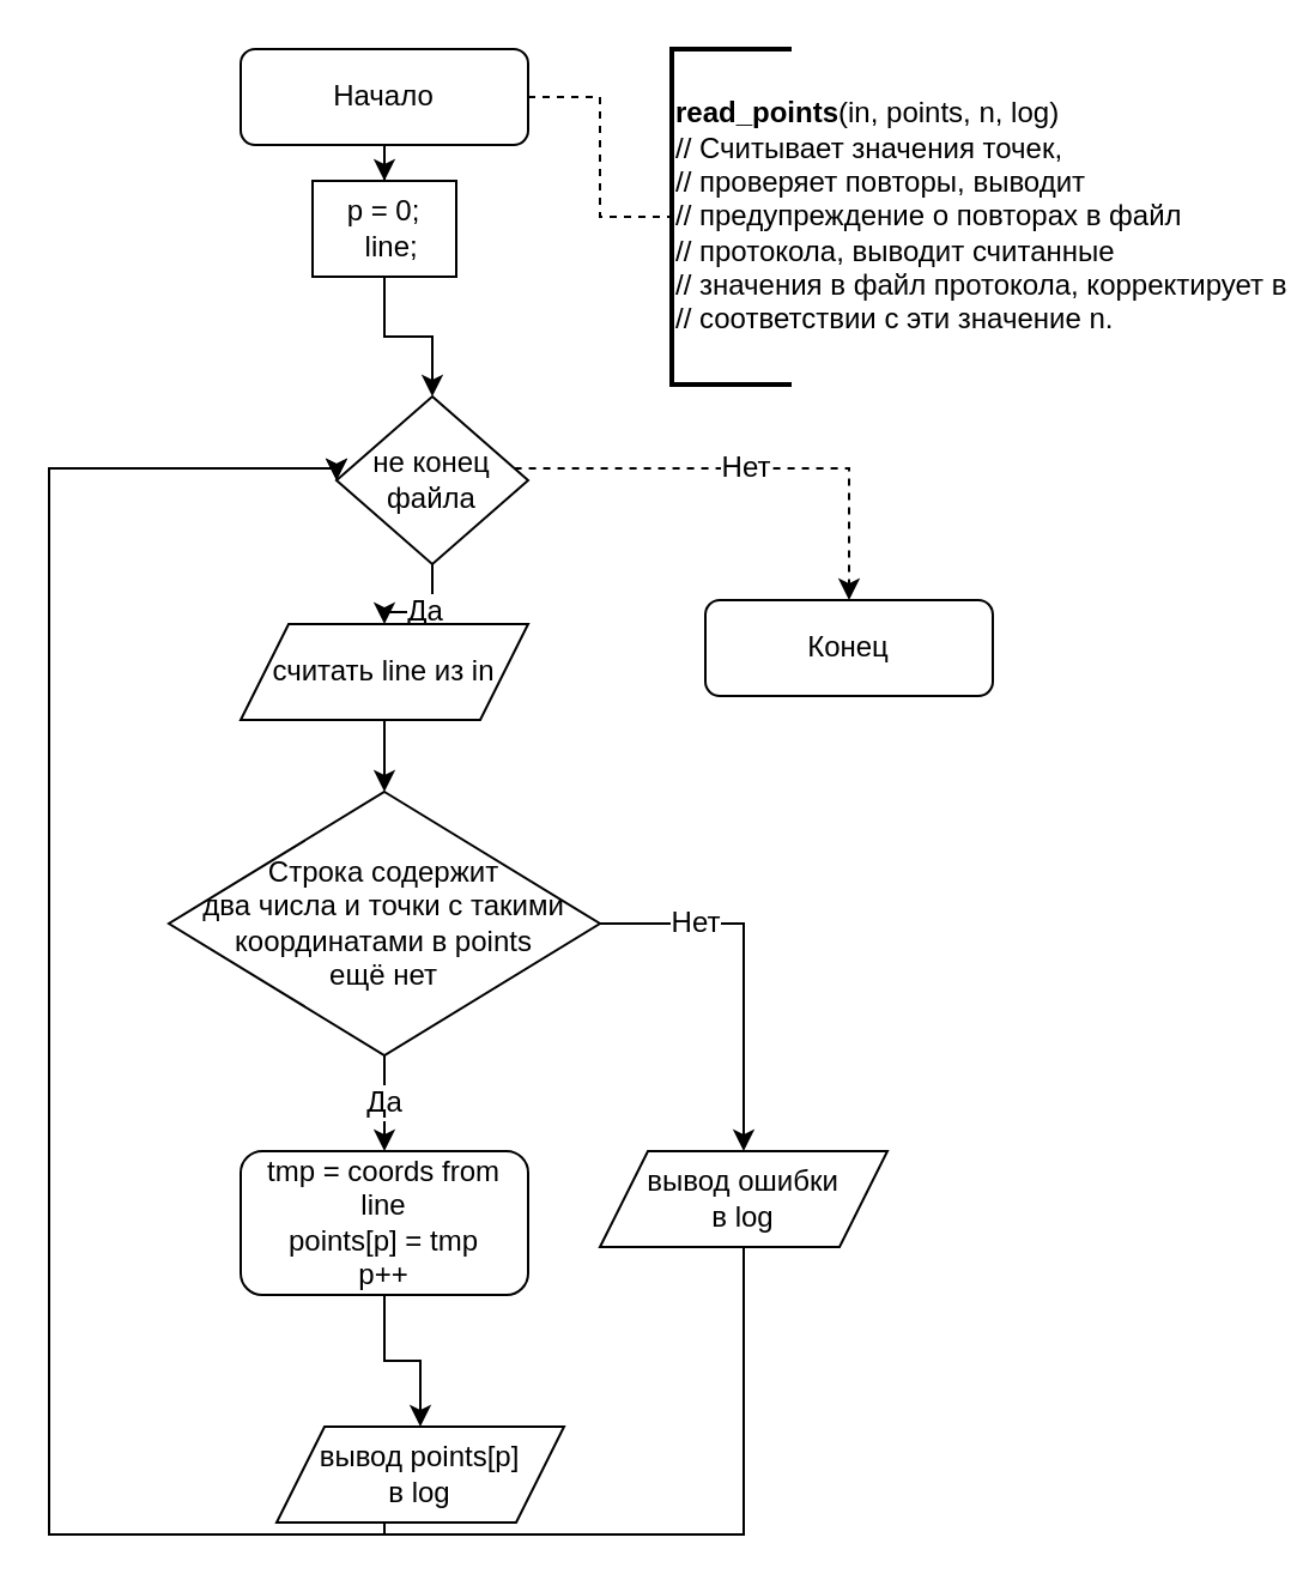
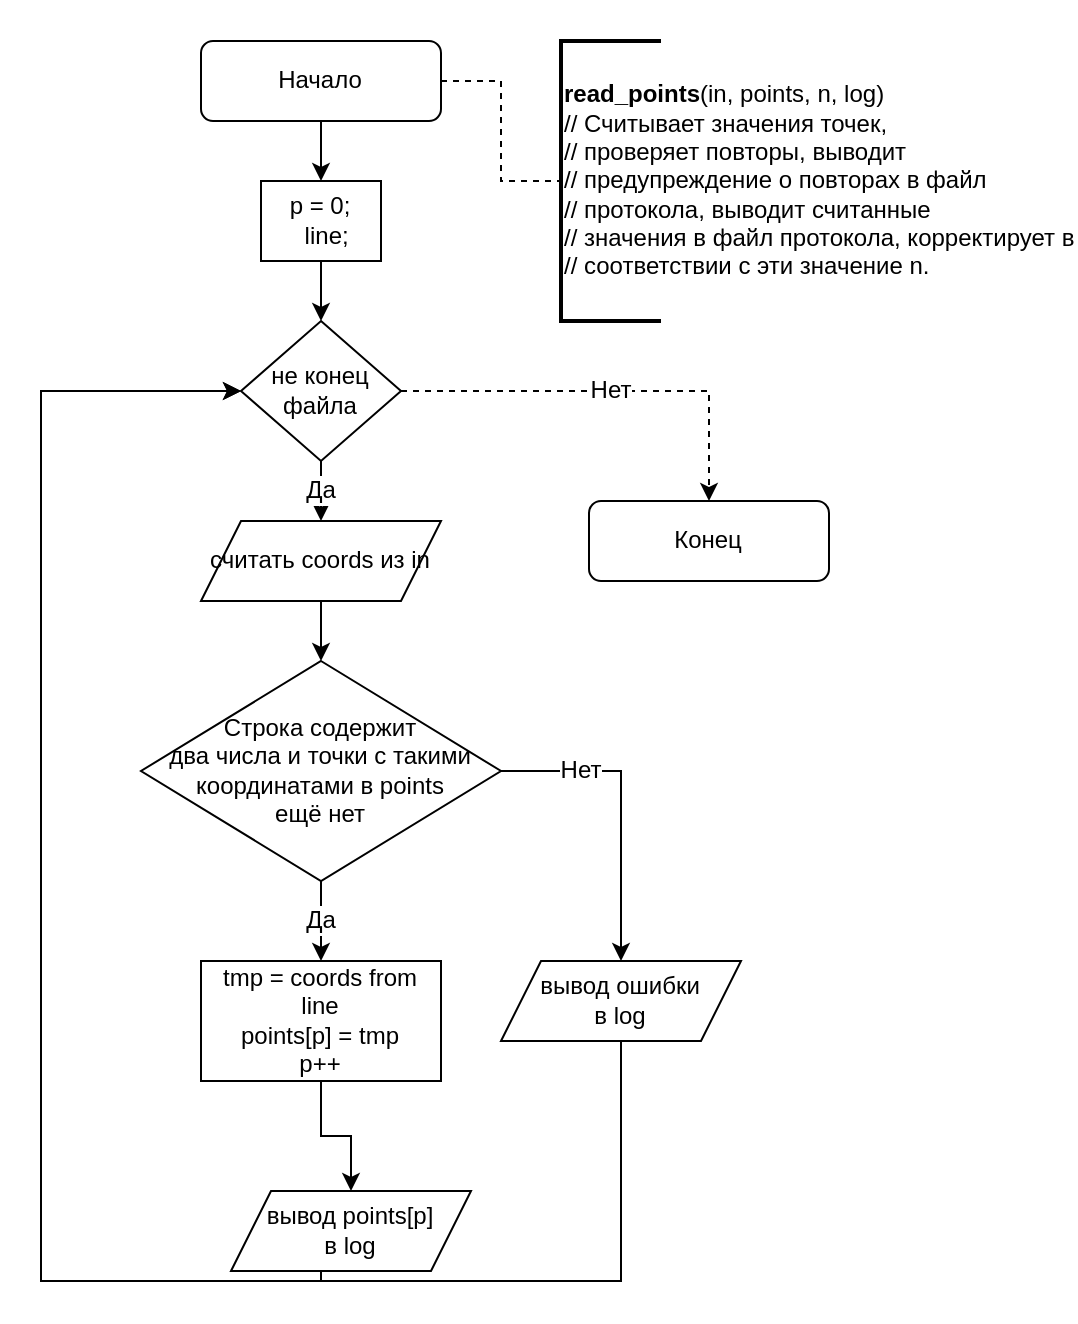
- <mxCell id="8" value="&lt;div&gt;p = 0;&lt;/div&gt;&lt;div&gt;&amp;nbsp; line;&lt;/div&gt;" style="rounded=0;whiteSpace=wrap;html=1;fontFamily=Helvetica;fontSize=12;" vertex="1" parent="1"><mxGeometry x="130" y="75" width="60" height="40" as="geometry" /></mxCell>
+ <mxCell id="8" value="&lt;div&gt;p = 0;&lt;/div&gt;&lt;div&gt;&amp;nbsp; line;&lt;/div&gt;" style="rounded=0;whiteSpace=wrap;html=1;fontFamily=Helvetica;fontSize=12;" vertex="1" parent="1"><mxGeometry x="130" y="90" width="60" height="40" as="geometry" /></mxCell>
- <mxCell id="11" value="не конец файла" style="rhombus;whiteSpace=wrap;html=1;fontFamily=Helvetica;fontSize=12;" vertex="1" parent="1"><mxGeometry x="140" y="165" width="80" height="70" as="geometry" /></mxCell>
+ <mxCell id="11" value="не конец файла" style="rhombus;whiteSpace=wrap;html=1;fontFamily=Helvetica;fontSize=12;" vertex="1" parent="1"><mxGeometry x="120" y="160" width="80" height="70" as="geometry" /></mxCell>
- <mxCell id="13" value="считать line из in" style="shape=parallelogram;perimeter=parallelogramPerimeter;whiteSpace=wrap;html=1;fixedSize=1;fontFamily=Helvetica;fontSize=12;" vertex="1" parent="1"><mxGeometry x="100" y="260" width="120" height="40" as="geometry" /></mxCell>
+ <mxCell id="13" value="считать coords из in" style="shape=parallelogram;perimeter=parallelogramPerimeter;whiteSpace=wrap;html=1;fixedSize=1;fontFamily=Helvetica;fontSize=12;" vertex="1" parent="1"><mxGeometry x="100" y="260" width="120" height="40" as="geometry" /></mxCell>
- <mxCell id="18" value="tmp = coords from line&lt;br&gt;points[p] = tmp&lt;br&gt;p++" style="whiteSpace=wrap;html=1;fontFamily=Helvetica;fontSize=12;rounded=1;" vertex="1" parent="1"><mxGeometry x="100" y="480" width="120" height="60" as="geometry" /></mxCell>
+ <mxCell id="18" value="tmp = coords from line&lt;br&gt;points[p] = tmp&lt;br&gt;p++" style="rounded=0;whiteSpace=wrap;html=1;fontFamily=Helvetica;fontSize=12;" vertex="1" parent="1"><mxGeometry x="100" y="480" width="120" height="60" as="geometry" /></mxCell>
